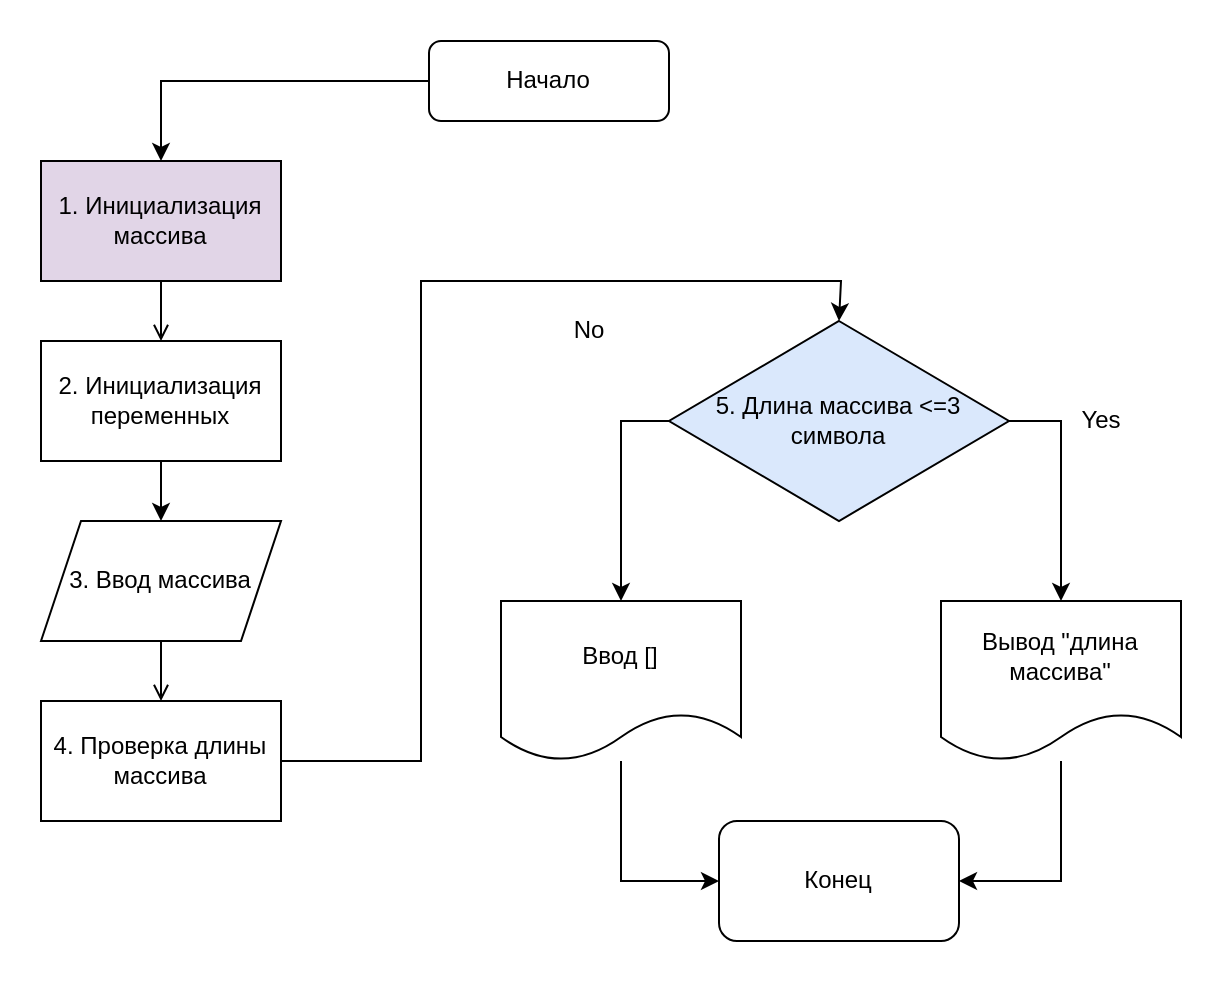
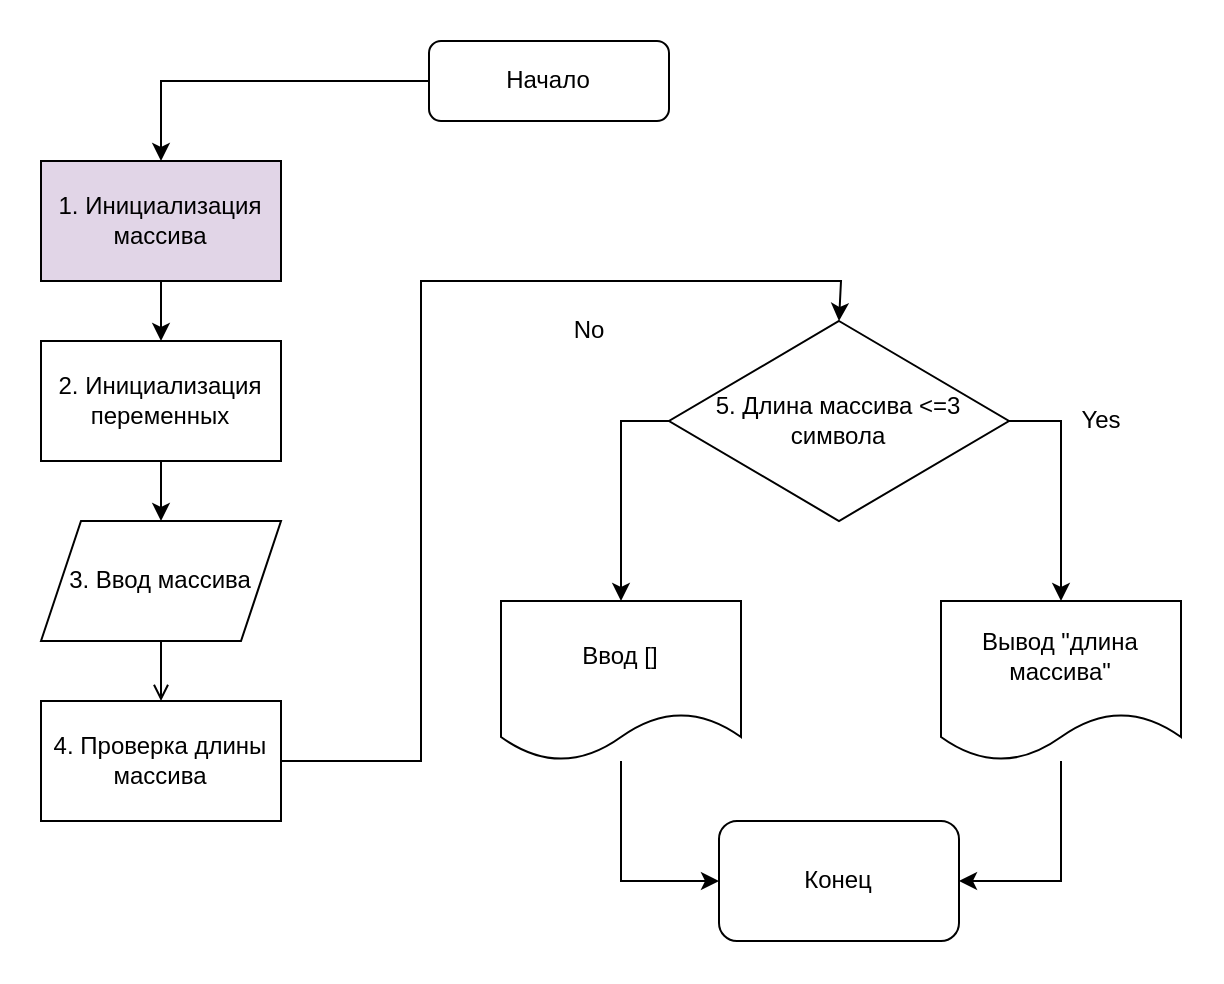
- <mxCell id="6" style="edgeStyle=orthogonalEdgeStyle;rounded=0;orthogonalLoop=1;jettySize=auto;html=1;entryX=0.5;entryY=0;entryDx=0;entryDy=0;endArrow=open;" edge="1" parent="1" source="7" target="5"><mxGeometry relative="1" as="geometry" /></mxCell>
+ <mxCell id="6" style="edgeStyle=orthogonalEdgeStyle;rounded=0;orthogonalLoop=1;jettySize=auto;html=1;entryX=0.5;entryY=0;entryDx=0;entryDy=0;" edge="1" parent="1" source="7" target="5"><mxGeometry relative="1" as="geometry" /></mxCell>
- <mxCell id="14" value="5. Длина массива &amp;lt;=3 символа" style="rhombus;whiteSpace=wrap;html=1;fillColor=#dae8fc;" vertex="1" parent="1"><mxGeometry x="334" y="160" width="170" height="100" as="geometry" /></mxCell>
+ <mxCell id="14" value="5. Длина массива &amp;lt;=3 символа" style="rhombus;whiteSpace=wrap;html=1;" vertex="1" parent="1"><mxGeometry x="334" y="160" width="170" height="100" as="geometry" /></mxCell>
